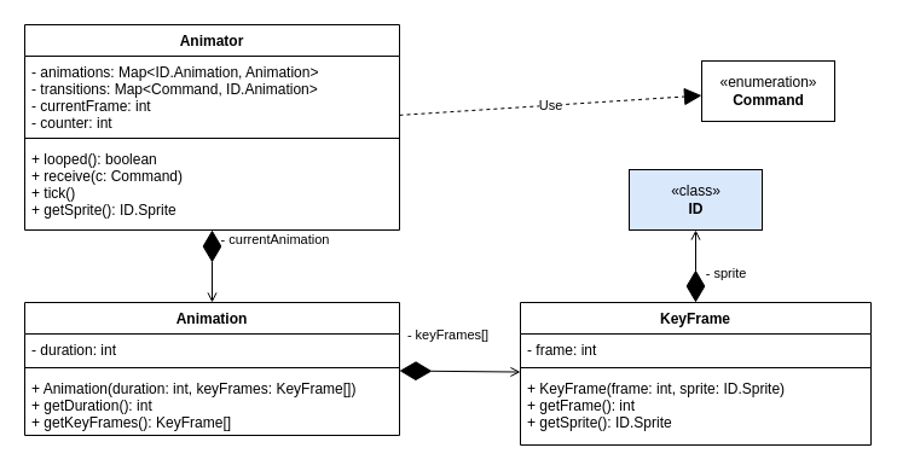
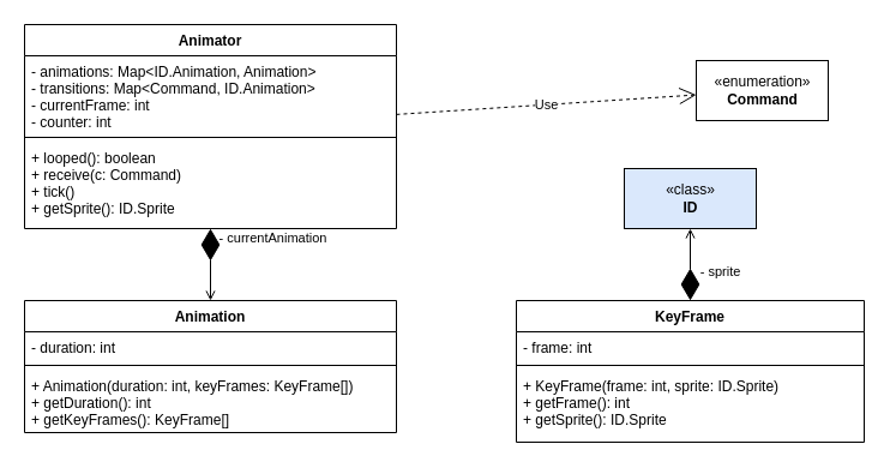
- <mxCell id="10" value="Use" style="endArrow=block;endSize=12;dashed=1;html=1;" parent="1" source="16" target="9" edge="1"><mxGeometry width="160" relative="1" as="geometry"><mxPoint x="280" y="140" as="sourcePoint" /><mxPoint x="440" y="140" as="targetPoint" /></mxGeometry></mxCell>
+ <mxCell id="10" value="Use" style="endArrow=open;endSize=12;dashed=1;html=1;" parent="1" source="16" target="9" edge="1"><mxGeometry width="160" relative="1" as="geometry"><mxPoint x="280" y="140" as="sourcePoint" /><mxPoint x="440" y="140" as="targetPoint" /></mxGeometry></mxCell>
- <mxCell id="4" value="- keyFrames[]" style="endArrow=diamondThin;endFill=1;endSize=24;html=1;startArrow=open;startFill=0;" parent="1" source="12" target="5" edge="1"><mxGeometry x="0.199" y="-30" width="160" relative="1" as="geometry"><mxPoint x="350" y="280" as="sourcePoint" /><mxPoint x="510" y="280" as="targetPoint" /><mxPoint as="offset" /></mxGeometry></mxCell>
